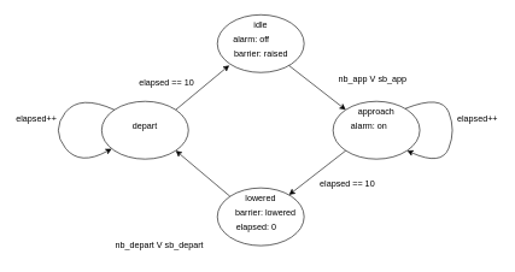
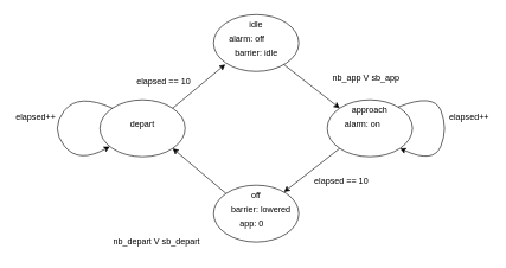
- <mxCell id="15" value="barrier: raised" style="text;html=1;align=center;verticalAlign=middle;whiteSpace=wrap;rounded=0;" vertex="1" parent="1"><mxGeometry x="316.5" y="60" width="87" height="30" as="geometry" /></mxCell>
+ <mxCell id="15" value="barrier: idle" style="text;html=1;align=center;verticalAlign=middle;whiteSpace=wrap;rounded=0;" vertex="1" parent="1"><mxGeometry x="316.5" y="60" width="87" height="30" as="geometry" /></mxCell>
- <mxCell id="11" value="lowered" style="text;html=1;align=center;verticalAlign=middle;whiteSpace=wrap;rounded=0;" vertex="1" parent="1"><mxGeometry x="330" y="260" width="60" height="30" as="geometry" /></mxCell>
+ <mxCell id="11" value="off" style="text;html=1;align=center;verticalAlign=middle;whiteSpace=wrap;rounded=0;" vertex="1" parent="1"><mxGeometry x="330" y="260" width="60" height="30" as="geometry" /></mxCell>
- <mxCell id="18" value="elapsed: 0" style="text;html=1;align=center;verticalAlign=middle;whiteSpace=wrap;rounded=0;" vertex="1" parent="1"><mxGeometry x="303.5" y="300" width="100" height="30" as="geometry" /></mxCell>
+ <mxCell id="18" value="app: 0" style="text;html=1;align=center;verticalAlign=middle;whiteSpace=wrap;rounded=0;" vertex="1" parent="1"><mxGeometry x="303.5" y="300" width="100" height="30" as="geometry" /></mxCell>
